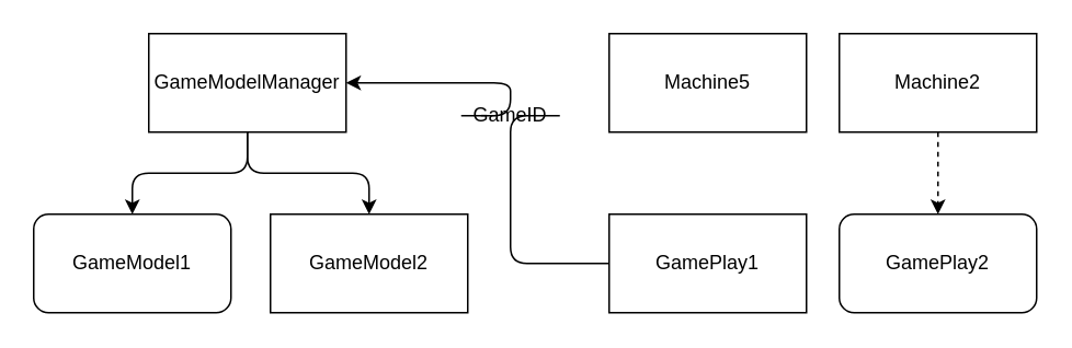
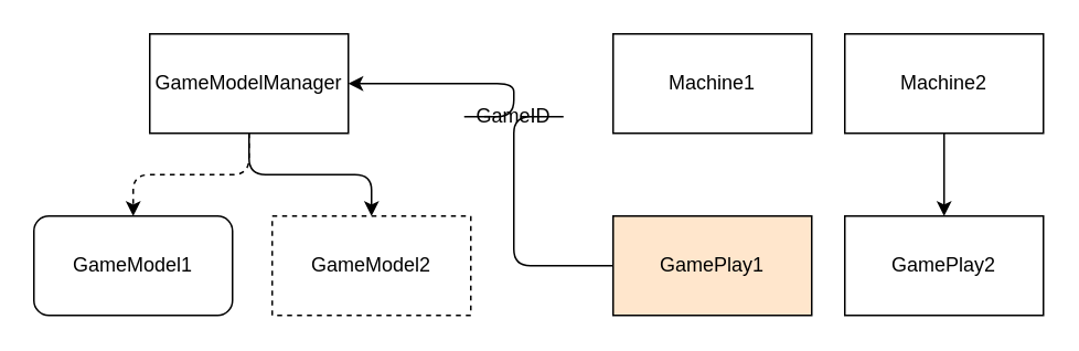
- <mxCell id="9" value="Machine5" style="rounded=0;whiteSpace=wrap;html=1;" parent="1" vertex="1"><mxGeometry x="370" width="120" height="60" as="geometry" y="20" /></mxCell>
+ <mxCell id="9" value="Machine1" style="rounded=0;whiteSpace=wrap;html=1;" parent="1" vertex="1"><mxGeometry x="370" width="120" height="60" as="geometry" y="20" /></mxCell>
- <mxCell id="11" style="edgeStyle=orthogonalEdgeStyle;html=1;exitX=0.5;exitY=1;exitDx=0;exitDy=0;entryX=0.5;entryY=0;entryDx=0;entryDy=0;dashed=1;" parent="1" source="12" target="10" edge="1"><mxGeometry relative="1" as="geometry" /></mxCell>
+ <mxCell id="11" style="edgeStyle=orthogonalEdgeStyle;html=1;exitX=0.5;exitY=1;exitDx=0;exitDy=0;entryX=0.5;entryY=0;entryDx=0;entryDy=0;" parent="1" source="12" target="10" edge="1"><mxGeometry relative="1" as="geometry" /></mxCell>
- <mxCell id="2" style="edgeStyle=orthogonalEdgeStyle;html=1;exitX=0.5;exitY=1;exitDx=0;exitDy=0;" parent="1" source="4" target="5" edge="1"><mxGeometry relative="1" as="geometry" /></mxCell>
+ <mxCell id="2" style="edgeStyle=orthogonalEdgeStyle;html=1;exitX=0.5;exitY=1;exitDx=0;exitDy=0;dashed=1;" parent="1" source="4" target="5" edge="1"><mxGeometry relative="1" as="geometry" /></mxCell>
- <mxCell id="6" value="GameModel2" style="rounded=0;whiteSpace=wrap;html=1;" parent="1" vertex="1"><mxGeometry x="164" y="130" width="120" height="60" as="geometry" /></mxCell>
+ <mxCell id="6" value="GameModel2" style="rounded=0;whiteSpace=wrap;html=1;dashed=1;" parent="1" vertex="1"><mxGeometry x="164" y="130" width="120" height="60" as="geometry" /></mxCell>
- <mxCell id="8" value="GamePlay1" style="rounded=0;whiteSpace=wrap;html=1;" parent="1" vertex="1"><mxGeometry x="370" y="130" width="120" height="60" as="geometry" /></mxCell>
+ <mxCell id="8" value="GamePlay1" style="rounded=0;whiteSpace=wrap;html=1;fillColor=#ffe6cc;" parent="1" vertex="1"><mxGeometry x="370" y="130" width="120" height="60" as="geometry" /></mxCell>
- <mxCell id="10" value="GamePlay2" style="whiteSpace=wrap;html=1;rounded=1;" parent="1" vertex="1"><mxGeometry x="510" y="130" width="120" height="60" as="geometry" /></mxCell>
+ <mxCell id="10" value="GamePlay2" style="rounded=0;whiteSpace=wrap;html=1;" parent="1" vertex="1"><mxGeometry x="510" y="130" width="120" height="60" as="geometry" /></mxCell>
